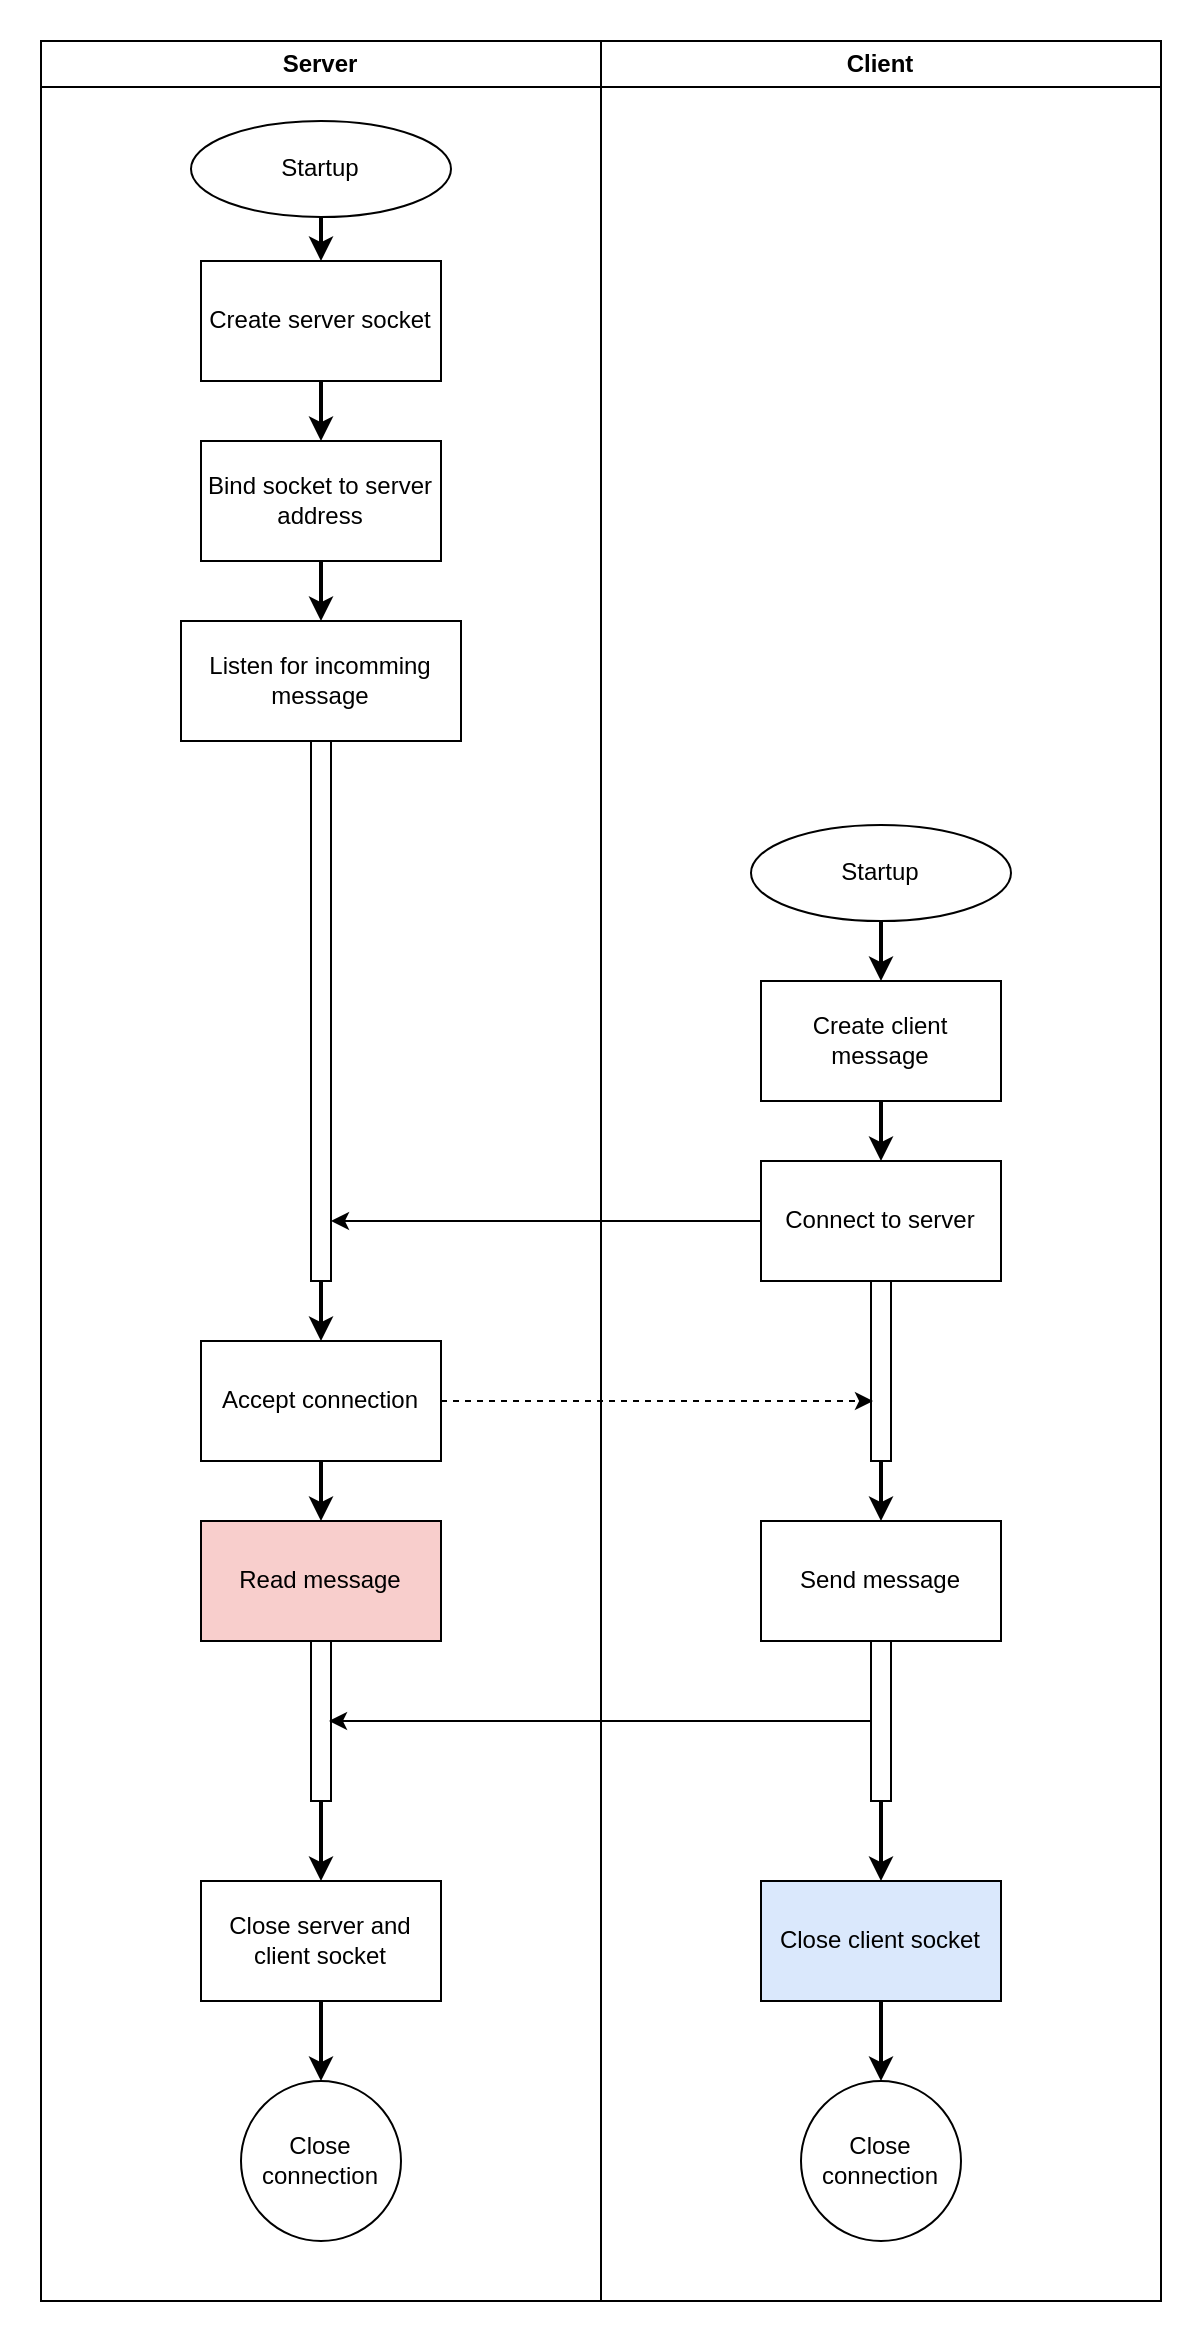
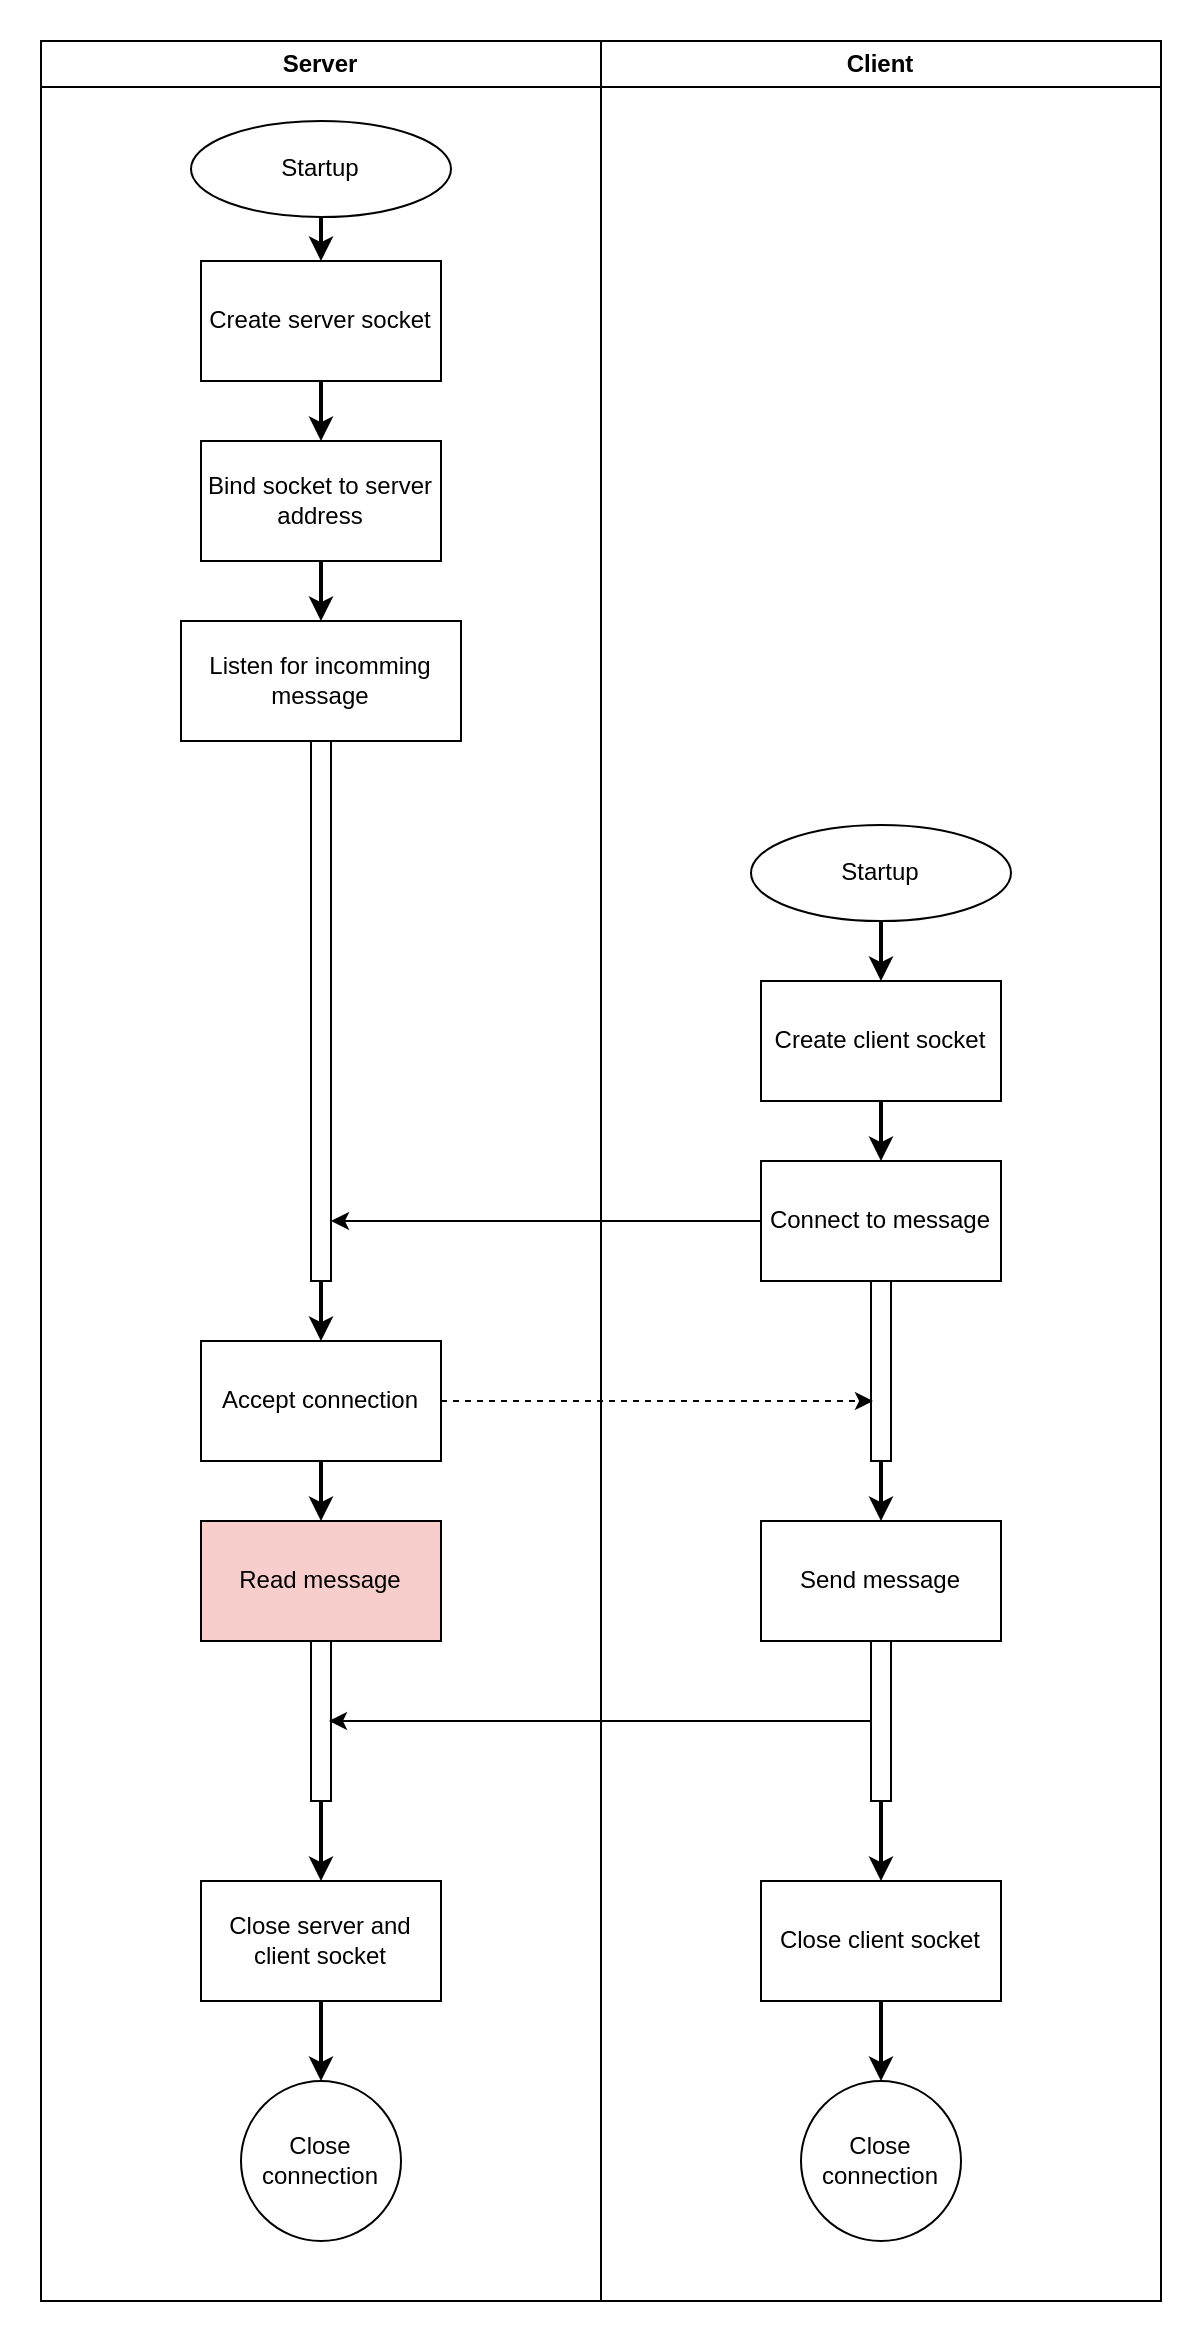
- <mxCell id="24" value="Create client message" style="rounded=0;whiteSpace=wrap;html=1;" parent="20" vertex="1"><mxGeometry x="80" y="470" width="120" height="60" as="geometry" /></mxCell>
+ <mxCell id="24" value="Create client socket" style="rounded=0;whiteSpace=wrap;html=1;" parent="20" vertex="1"><mxGeometry x="80" y="470" width="120" height="60" as="geometry" /></mxCell>
- <mxCell id="25" value="&lt;div&gt;Connect to server&lt;/div&gt;" style="rounded=0;whiteSpace=wrap;html=1;" parent="20" vertex="1"><mxGeometry x="80" y="560" width="120" height="60" as="geometry" /></mxCell>
+ <mxCell id="25" value="&lt;div&gt;Connect to message&lt;/div&gt;" style="rounded=0;whiteSpace=wrap;html=1;" parent="20" vertex="1"><mxGeometry x="80" y="560" width="120" height="60" as="geometry" /></mxCell>
- <mxCell id="33" value="Close client socket" style="rounded=0;whiteSpace=wrap;html=1;fillColor=#dae8fc;" parent="20" vertex="1"><mxGeometry x="80" y="920" width="120" height="60" as="geometry" /></mxCell>
+ <mxCell id="33" value="Close client socket" style="rounded=0;whiteSpace=wrap;html=1;" parent="20" vertex="1"><mxGeometry x="80" y="920" width="120" height="60" as="geometry" /></mxCell>
